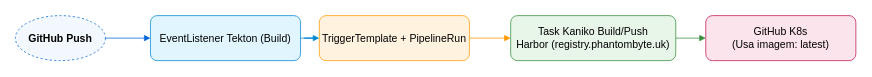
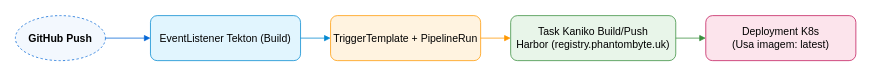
- <mxCell id="4" value="TriggerTemplate + PipelineRun" style="rounded=1;whiteSpace=wrap;html=1;fillColor=#FFF3E0;strokeColor=#FF9800;fontSize=14;" parent="1" vertex="1"><mxGeometry x="425" y="20" width="200" height="60" as="geometry" /></mxCell>
+ <mxCell id="4" value="TriggerTemplate + PipelineRun" style="rounded=1;whiteSpace=wrap;html=1;fillColor=#FFF3E0;strokeColor=#FF9800;fontSize=14;" parent="1" vertex="1"><mxGeometry x="440" y="20" width="200" height="60" as="geometry" /></mxCell>
- <mxCell id="6" value="GitHub K8s&lt;div&gt;(Usa imagem: latest)&lt;/div&gt;" style="rounded=1;whiteSpace=wrap;html=1;fillColor=#FCE4EC;strokeColor=#C2185B;fontSize=14;" parent="1" vertex="1"><mxGeometry x="940" y="20" width="200" height="60" as="geometry" /></mxCell>
+ <mxCell id="6" value="Deployment K8s&lt;div&gt;(Usa imagem: latest)&lt;/div&gt;" style="rounded=1;whiteSpace=wrap;html=1;fillColor=#FCE4EC;strokeColor=#C2185B;fontSize=14;" parent="1" vertex="1"><mxGeometry x="940" y="20" width="200" height="60" as="geometry" /></mxCell>
